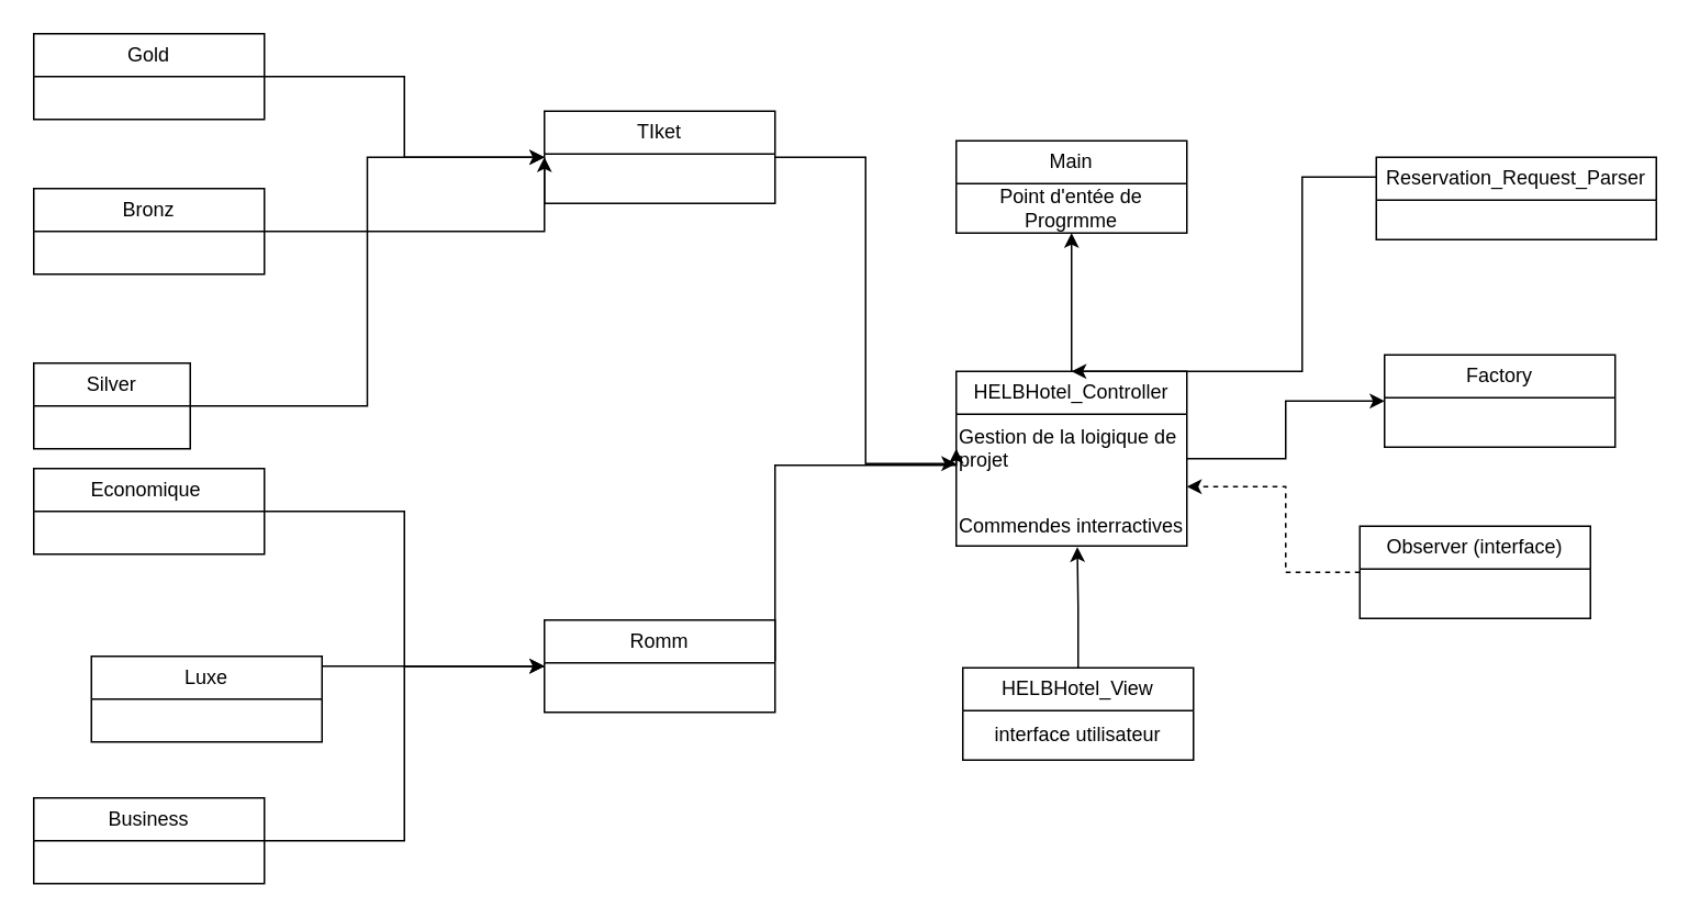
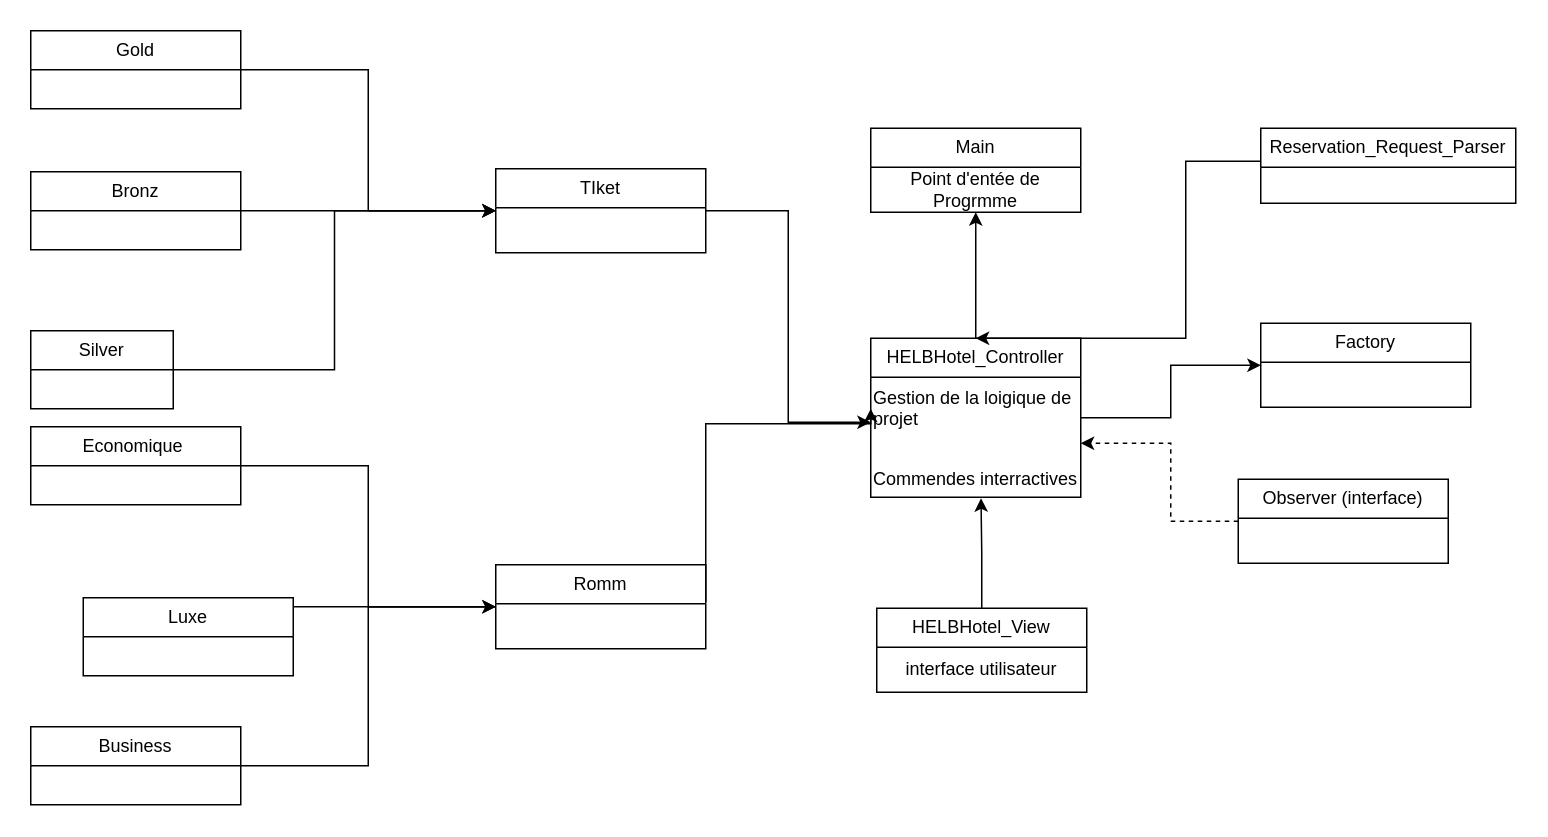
- <mxCell id="32" value="TIket" style="swimlane;fontStyle=0;childLayout=stackLayout;horizontal=1;startSize=26;fillColor=none;horizontalStack=0;resizeParent=1;resizeParentMax=0;resizeLast=0;collapsible=1;marginBottom=0;whiteSpace=wrap;html=1;" vertex="1" parent="1"><mxGeometry x="330" y="67" width="140" height="56" as="geometry" /></mxCell>
+ <mxCell id="32" value="TIket" style="swimlane;fontStyle=0;childLayout=stackLayout;horizontal=1;startSize=26;fillColor=none;horizontalStack=0;resizeParent=1;resizeParentMax=0;resizeLast=0;collapsible=1;marginBottom=0;whiteSpace=wrap;html=1;" vertex="1" parent="1"><mxGeometry x="330" y="112" width="140" height="56" as="geometry" /></mxCell>
- <mxCell id="24" value="Reservation_Request_Parser" style="swimlane;fontStyle=0;childLayout=stackLayout;horizontal=1;startSize=26;fillColor=none;horizontalStack=0;resizeParent=1;resizeParentMax=0;resizeLast=0;collapsible=1;marginBottom=0;whiteSpace=wrap;html=1;" vertex="1" parent="1"><mxGeometry x="835" y="95" width="170" height="50" as="geometry" /></mxCell>
+ <mxCell id="24" value="Reservation_Request_Parser" style="swimlane;fontStyle=0;childLayout=stackLayout;horizontal=1;startSize=26;fillColor=none;horizontalStack=0;resizeParent=1;resizeParentMax=0;resizeLast=0;collapsible=1;marginBottom=0;whiteSpace=wrap;html=1;" vertex="1" parent="1"><mxGeometry x="840" y="85" width="170" height="50" as="geometry" /></mxCell>
